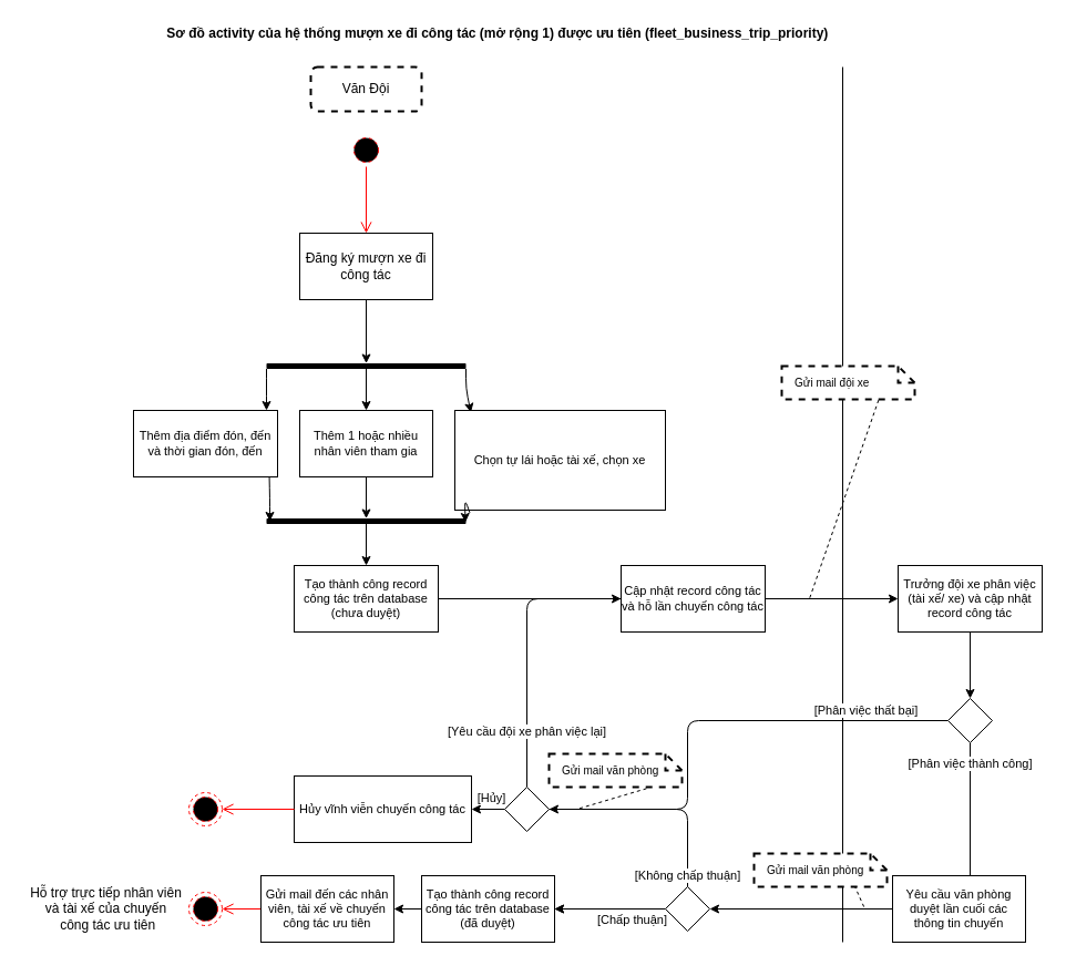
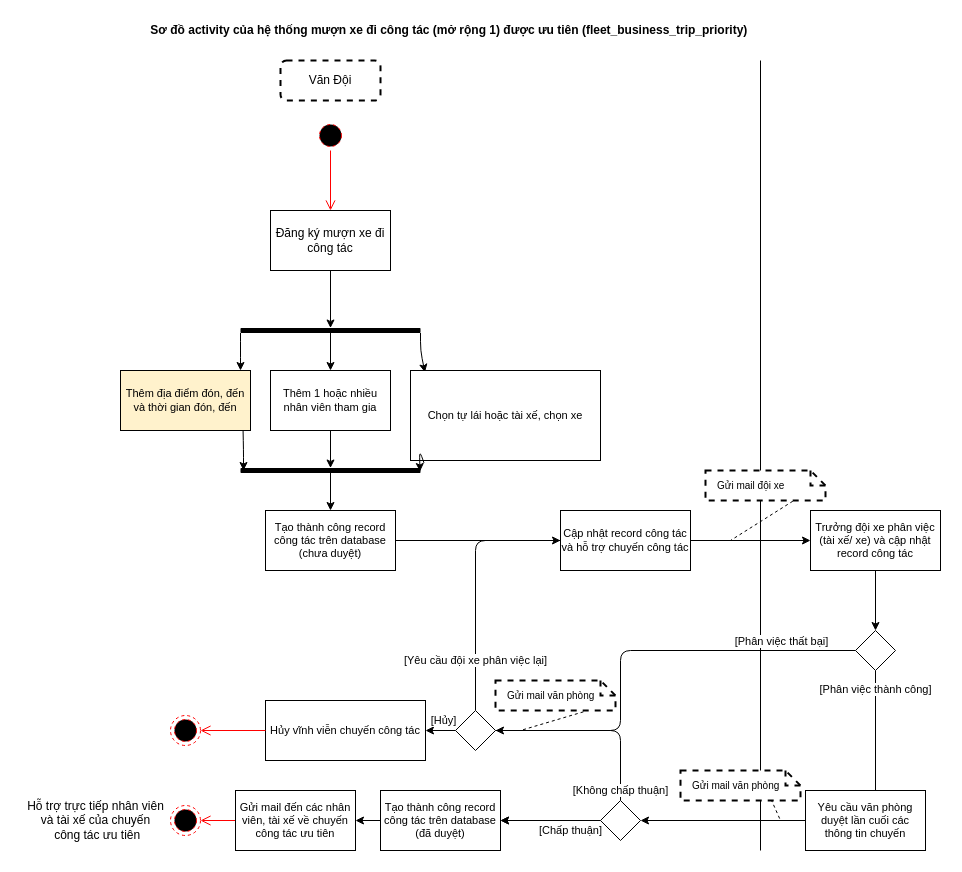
- <mxCell id="46" value="Gửi mail đội xe" style="shape=note;size=15;align=left;spacingLeft=10;html=1;whiteSpace=wrap;rounded=0;dashed=1;labelBackgroundColor=none;fontSize=10;fontColor=default;strokeWidth=2;" parent="1" vertex="1"><mxGeometry x="705" y="330" width="120" height="30" as="geometry" /></mxCell>
+ <mxCell id="46" value="Gửi mail đội xe" style="shape=note;size=15;align=left;spacingLeft=10;html=1;whiteSpace=wrap;rounded=0;dashed=1;labelBackgroundColor=none;fontSize=10;fontColor=default;strokeWidth=2;" parent="1" vertex="1"><mxGeometry x="705" y="470" width="120" height="30" as="geometry" /></mxCell>
- <mxCell id="9" value="Thêm địa điểm đón, đến và thời gian đón, đến" style="whiteSpace=wrap;html=1;rounded=0;fontSize=11;" parent="1" vertex="1"><mxGeometry x="120" y="370" width="130" height="60" as="geometry" /></mxCell>
+ <mxCell id="9" value="Thêm địa điểm đón, đến và thời gian đón, đến" style="whiteSpace=wrap;html=1;rounded=0;fontSize=11;fillColor=#fff2cc;" parent="1" vertex="1"><mxGeometry x="120" y="370" width="130" height="60" as="geometry" /></mxCell>
- <mxCell id="32" value="Cập nhật record công tác và hỗ lần chuyến công tác" style="whiteSpace=wrap;html=1;rounded=0;fontSize=11;" parent="1" vertex="1"><mxGeometry x="560" y="510" width="130" height="60" as="geometry" /></mxCell>
+ <mxCell id="32" value="Cập nhật record công tác và hỗ trợ chuyến công tác" style="whiteSpace=wrap;html=1;rounded=0;fontSize=11;" parent="1" vertex="1"><mxGeometry x="560" y="510" width="130" height="60" as="geometry" /></mxCell>
